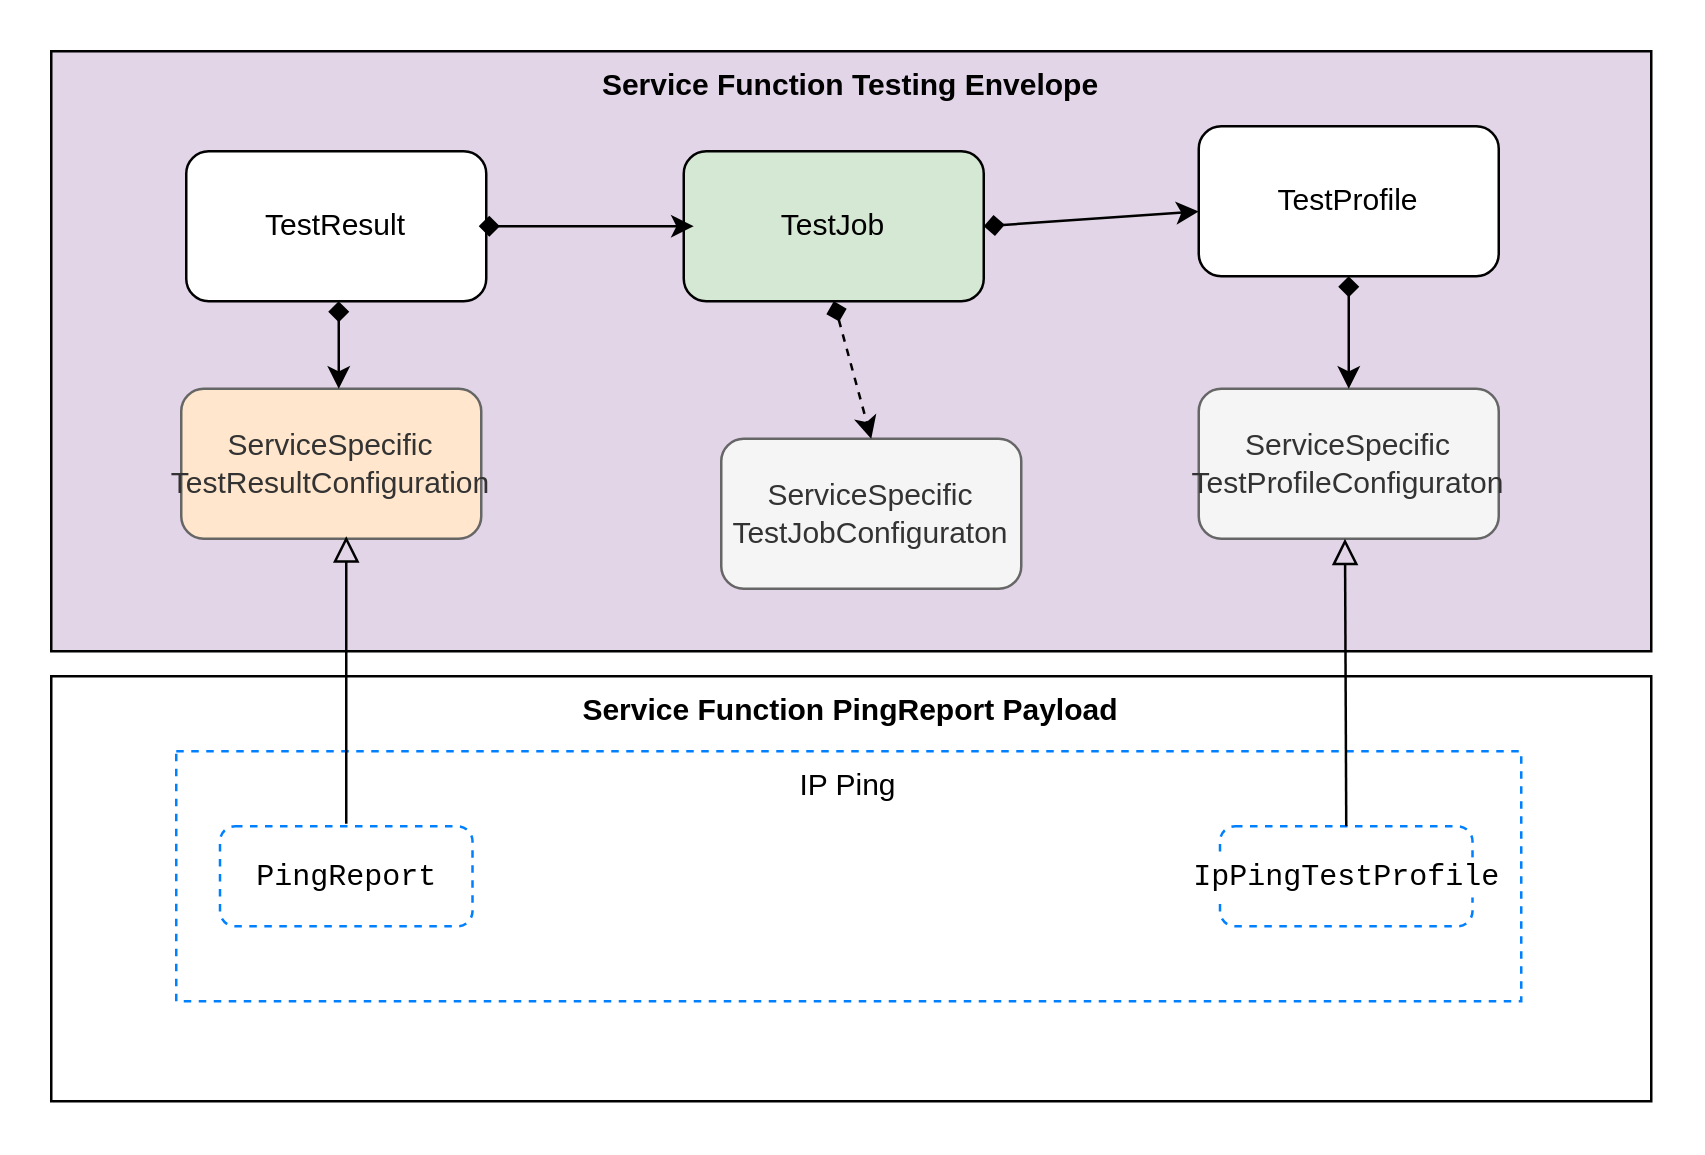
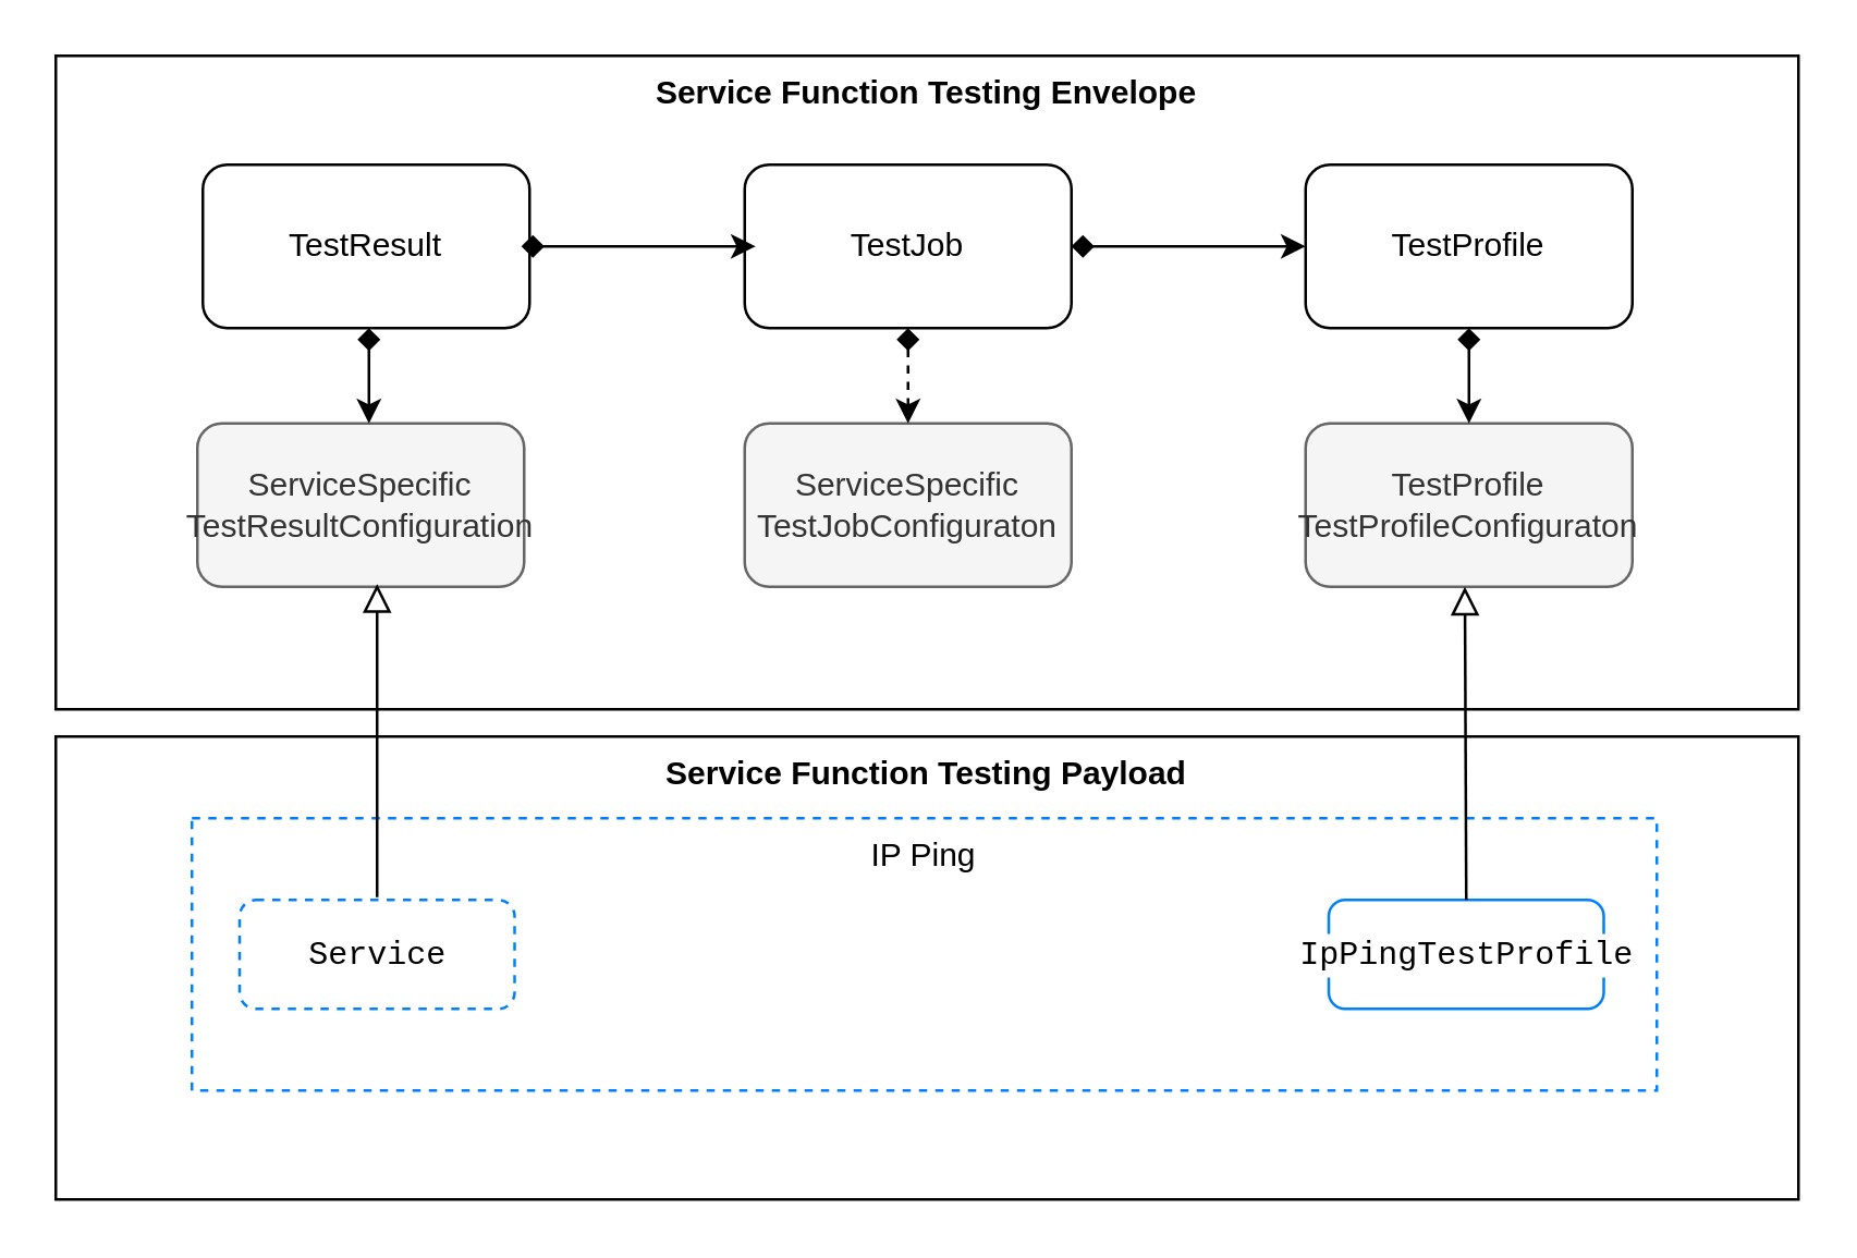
- <mxCell id="4" value="TestProfile" style="rounded=1;whiteSpace=wrap;html=1;" parent="1" vertex="1"><mxGeometry x="479" y="50" width="120" height="60" as="geometry" /></mxCell>
+ <mxCell id="4" value="TestProfile" style="rounded=1;whiteSpace=wrap;html=1;" parent="1" vertex="1"><mxGeometry x="479" y="60" width="120" height="60" as="geometry" /></mxCell>
- <mxCell id="3" value="TestJob" style="rounded=1;whiteSpace=wrap;html=1;fillColor=#d5e8d4;" parent="1" vertex="1"><mxGeometry x="273" y="60" width="120" height="60" as="geometry" /></mxCell>
+ <mxCell id="3" value="TestJob" style="rounded=1;whiteSpace=wrap;html=1;" parent="1" vertex="1"><mxGeometry x="273" y="60" width="120" height="60" as="geometry" /></mxCell>
- <mxCell id="2" value="&lt;b&gt;Service Function Testing Envelope&lt;/b&gt;" style="rounded=0;whiteSpace=wrap;html=1;verticalAlign=top;fillColor=#e1d5e7;" parent="1" vertex="1"><mxGeometry x="20" y="20" width="640" height="240" as="geometry" /></mxCell>
+ <mxCell id="2" value="&lt;b&gt;Service Function Testing Envelope&lt;/b&gt;" style="rounded=0;whiteSpace=wrap;html=1;verticalAlign=top;" parent="1" vertex="1"><mxGeometry x="20" y="20" width="640" height="240" as="geometry" /></mxCell>
- <mxCell id="16" value="ServiceSpecific&lt;br&gt;TestResultConfiguration" style="rounded=1;html=1;fillColor=#ffe6cc;strokeColor=#666666;fontColor=#333333;whiteSpace=wrap;" parent="1" vertex="1"><mxGeometry x="72" y="155" width="120" height="60" as="geometry" /></mxCell>
+ <mxCell id="16" value="ServiceSpecific&lt;br&gt;TestResultConfiguration" style="rounded=1;html=1;fillColor=#f5f5f5;strokeColor=#666666;fontColor=#333333;whiteSpace=wrap;" parent="1" vertex="1"><mxGeometry x="72" y="155" width="120" height="60" as="geometry" /></mxCell>
- <mxCell id="8" value="ServiceSpecific&lt;br&gt;TestProfileConfiguraton" style="rounded=1;whiteSpace=wrap;html=1;fillColor=#f5f5f5;strokeColor=#666666;fontColor=#333333;" parent="1" vertex="1"><mxGeometry x="479" y="155" width="120" height="60" as="geometry" /></mxCell>
+ <mxCell id="8" value="TestProfile&lt;br&gt;TestProfileConfiguraton" style="rounded=1;whiteSpace=wrap;html=1;fillColor=#f5f5f5;strokeColor=#666666;fontColor=#333333;" parent="1" vertex="1"><mxGeometry x="479" y="155" width="120" height="60" as="geometry" /></mxCell>
- <mxCell id="5" value="ServiceSpecific&lt;br&gt;TestJobConfiguraton" style="rounded=1;html=1;whiteSpace=wrap;fillColor=#f5f5f5;strokeColor=#666666;fontColor=#333333;" parent="1" vertex="1"><mxGeometry x="288" y="175" width="120" height="60" as="geometry" /></mxCell>
+ <mxCell id="5" value="ServiceSpecific&lt;br&gt;TestJobConfiguraton" style="rounded=1;html=1;whiteSpace=wrap;fillColor=#f5f5f5;strokeColor=#666666;fontColor=#333333;" parent="1" vertex="1"><mxGeometry x="273" y="155" width="120" height="60" as="geometry" /></mxCell>
- <mxCell id="10" value="&lt;b&gt;Service Function PingReport Payload&lt;/b&gt;" style="rounded=0;whiteSpace=wrap;html=1;verticalAlign=top;" parent="1" vertex="1"><mxGeometry x="20" y="270" width="640" height="170" as="geometry" /></mxCell>
+ <mxCell id="10" value="&lt;b&gt;Service Function Testing Payload&lt;/b&gt;" style="rounded=0;whiteSpace=wrap;html=1;verticalAlign=top;" parent="1" vertex="1"><mxGeometry x="20" y="270" width="640" height="170" as="geometry" /></mxCell>
- <mxCell id="17" value="&lt;div style=&quot;background-color: rgb(255, 255, 255); font-family: Consolas, &amp;quot;Courier New&amp;quot;, monospace; font-size: 12px; line-height: 16px;&quot;&gt;PingReport&lt;/div&gt;" style="rounded=1;whiteSpace=wrap;html=1;dashed=1;strokeColor=#007FFF;fontSize=11;" parent="1" vertex="1"><mxGeometry x="87.5" y="330" width="101" height="40" as="geometry" /></mxCell>
+ <mxCell id="17" value="&lt;div style=&quot;background-color: rgb(255, 255, 255); font-family: Consolas, &amp;quot;Courier New&amp;quot;, monospace; font-size: 12px; line-height: 16px;&quot;&gt;Service&lt;/div&gt;" style="rounded=1;whiteSpace=wrap;html=1;dashed=1;strokeColor=#007FFF;fontSize=11;" parent="1" vertex="1"><mxGeometry x="87.5" y="330" width="101" height="40" as="geometry" /></mxCell>
- <mxCell id="12" value="&lt;div style=&quot;background-color: rgb(255, 255, 255); font-family: Consolas, &amp;quot;Courier New&amp;quot;, monospace; font-size: 12px; line-height: 16px;&quot;&gt;IpPingTestProfile&lt;/div&gt;" style="rounded=1;whiteSpace=wrap;html=1;dashed=1;strokeColor=#007FFF;fontSize=11;" parent="1" vertex="1"><mxGeometry x="487.5" y="330" width="101" height="40" as="geometry" /></mxCell>
+ <mxCell id="12" value="&lt;div style=&quot;background-color: rgb(255, 255, 255); font-family: Consolas, &amp;quot;Courier New&amp;quot;, monospace; font-size: 12px; line-height: 16px;&quot;&gt;IpPingTestProfile&lt;/div&gt;" style="rounded=1;whiteSpace=wrap;html=1;dashed=0;strokeColor=#007FFF;fontSize=11;" parent="1" vertex="1"><mxGeometry x="487.5" y="330" width="101" height="40" as="geometry" /></mxCell>
